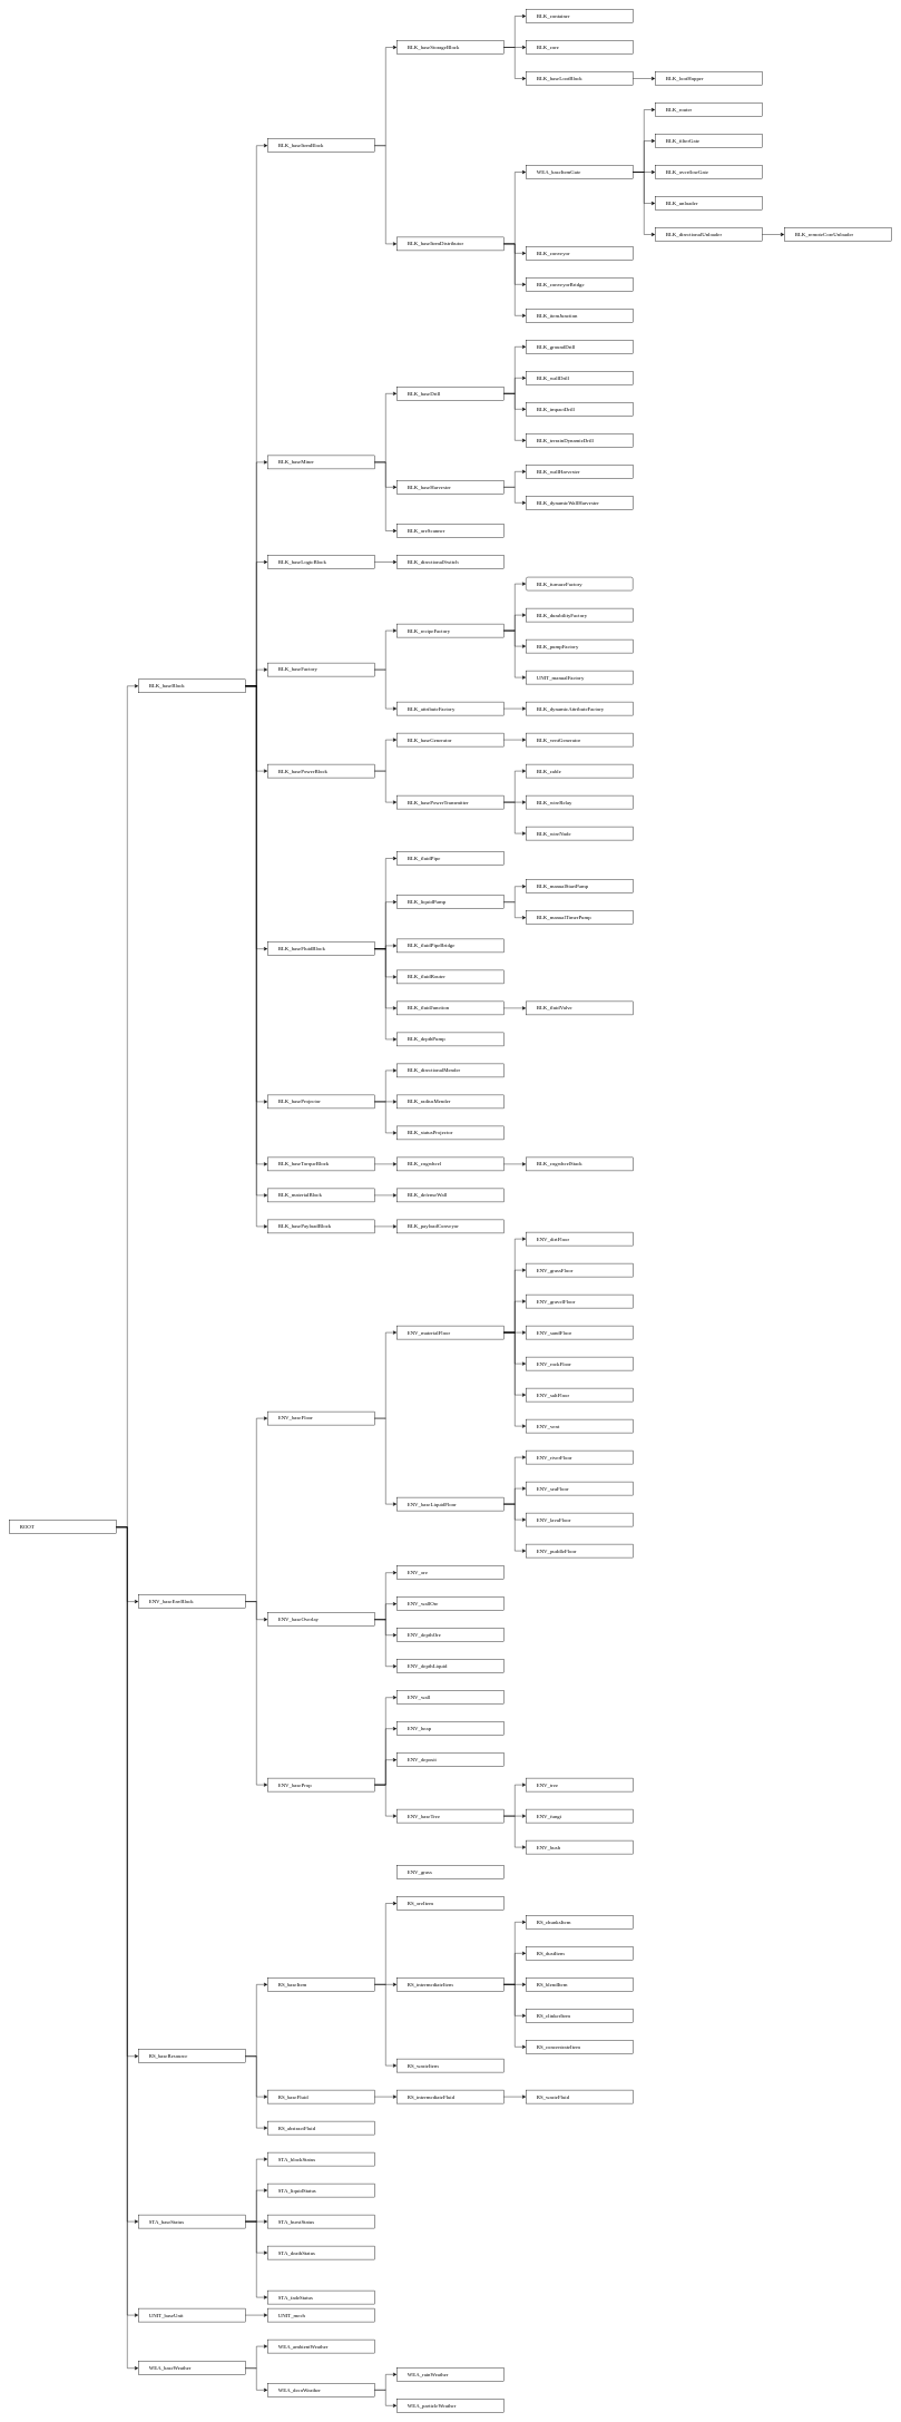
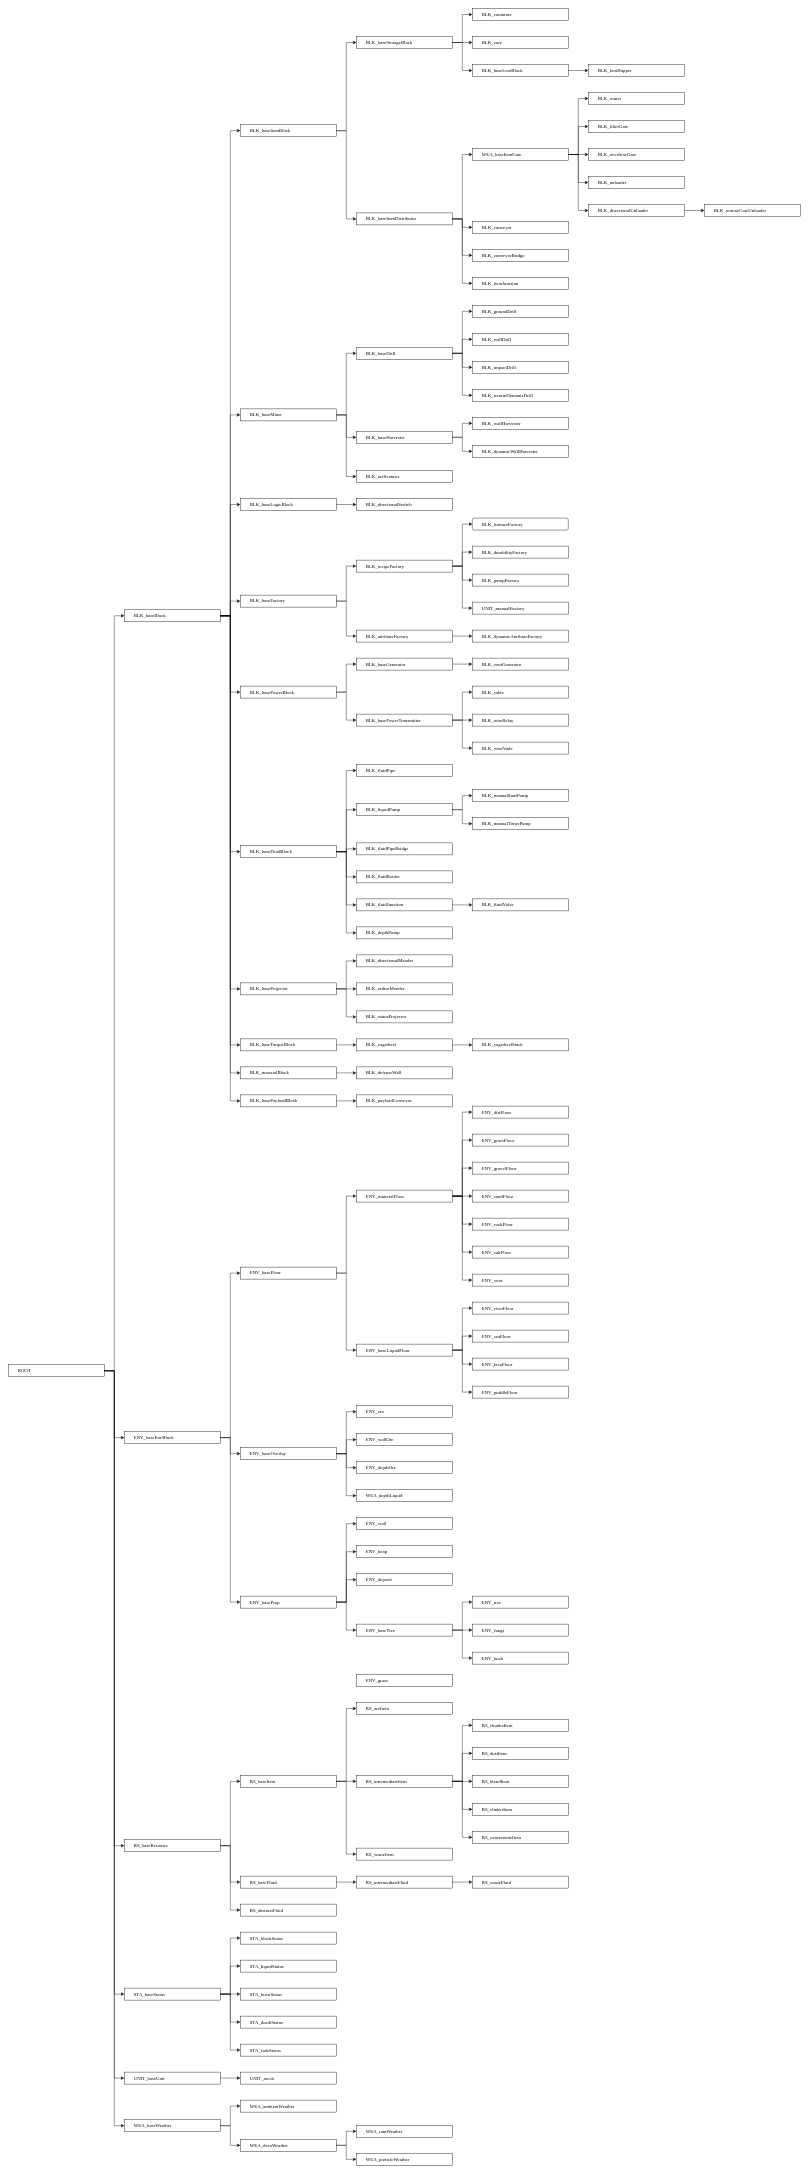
- <mxCell id="234" value="ENV_depthLiquid" style="rounded=0;whiteSpace=wrap;html=1;points=[[0,0.5,0,0,0],[1,0.5,0,0,0]];fontFamily=Times New Roman;align=left;spacing=8;container=1;fixedWidth=1;resizable=1;rotatable=0;treeFolding=1;treeMoving=1;spacingLeft=16;" parent="1" vertex="1"><mxGeometry x="890" y="3723.75" width="240" height="30" as="geometry" /></mxCell>
+ <mxCell id="234" value="WEA_depthLiquid" style="rounded=0;whiteSpace=wrap;html=1;points=[[0,0.5,0,0,0],[1,0.5,0,0,0]];fontFamily=Times New Roman;align=left;spacing=8;container=1;fixedWidth=1;resizable=1;rotatable=0;treeFolding=1;treeMoving=1;spacingLeft=16;" parent="1" vertex="1"><mxGeometry x="890" y="3723.75" width="240" height="30" as="geometry" /></mxCell>
- <mxCell id="202" value="STA_fadeStatus" style="rounded=0;whiteSpace=wrap;html=1;points=[[0,0.5,0,0,0],[1,0.5,0,0,0]];fontFamily=Times New Roman;align=left;spacing=8;container=1;fixedWidth=1;resizable=1;rotatable=0;treeFolding=1;treeMoving=1;spacingLeft=16;" parent="1" vertex="1"><mxGeometry x="600" y="5139.75" width="240" height="30" as="geometry" /></mxCell>
+ <mxCell id="202" value="STA_fadeStatus" style="rounded=0;whiteSpace=wrap;html=1;points=[[0,0.5,0,0,0],[1,0.5,0,0,0]];fontFamily=Times New Roman;align=left;spacing=8;container=1;fixedWidth=1;resizable=1;rotatable=0;treeFolding=1;treeMoving=1;spacingLeft=16;" parent="1" vertex="1"><mxGeometry x="600" y="5109.75" width="240" height="30" as="geometry" /></mxCell>
